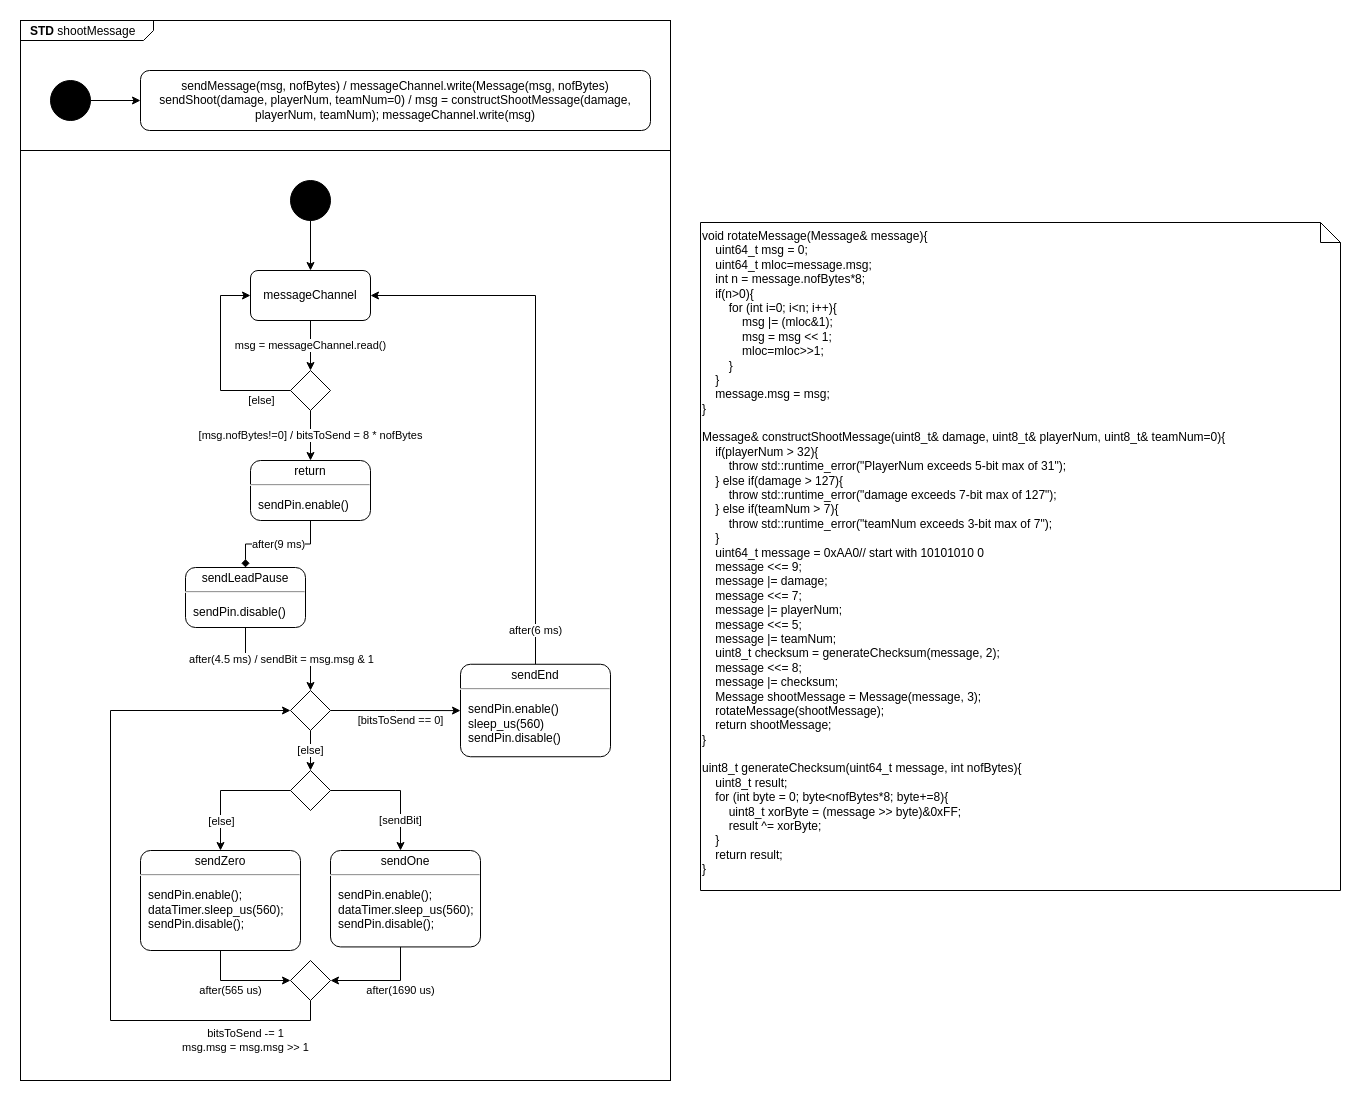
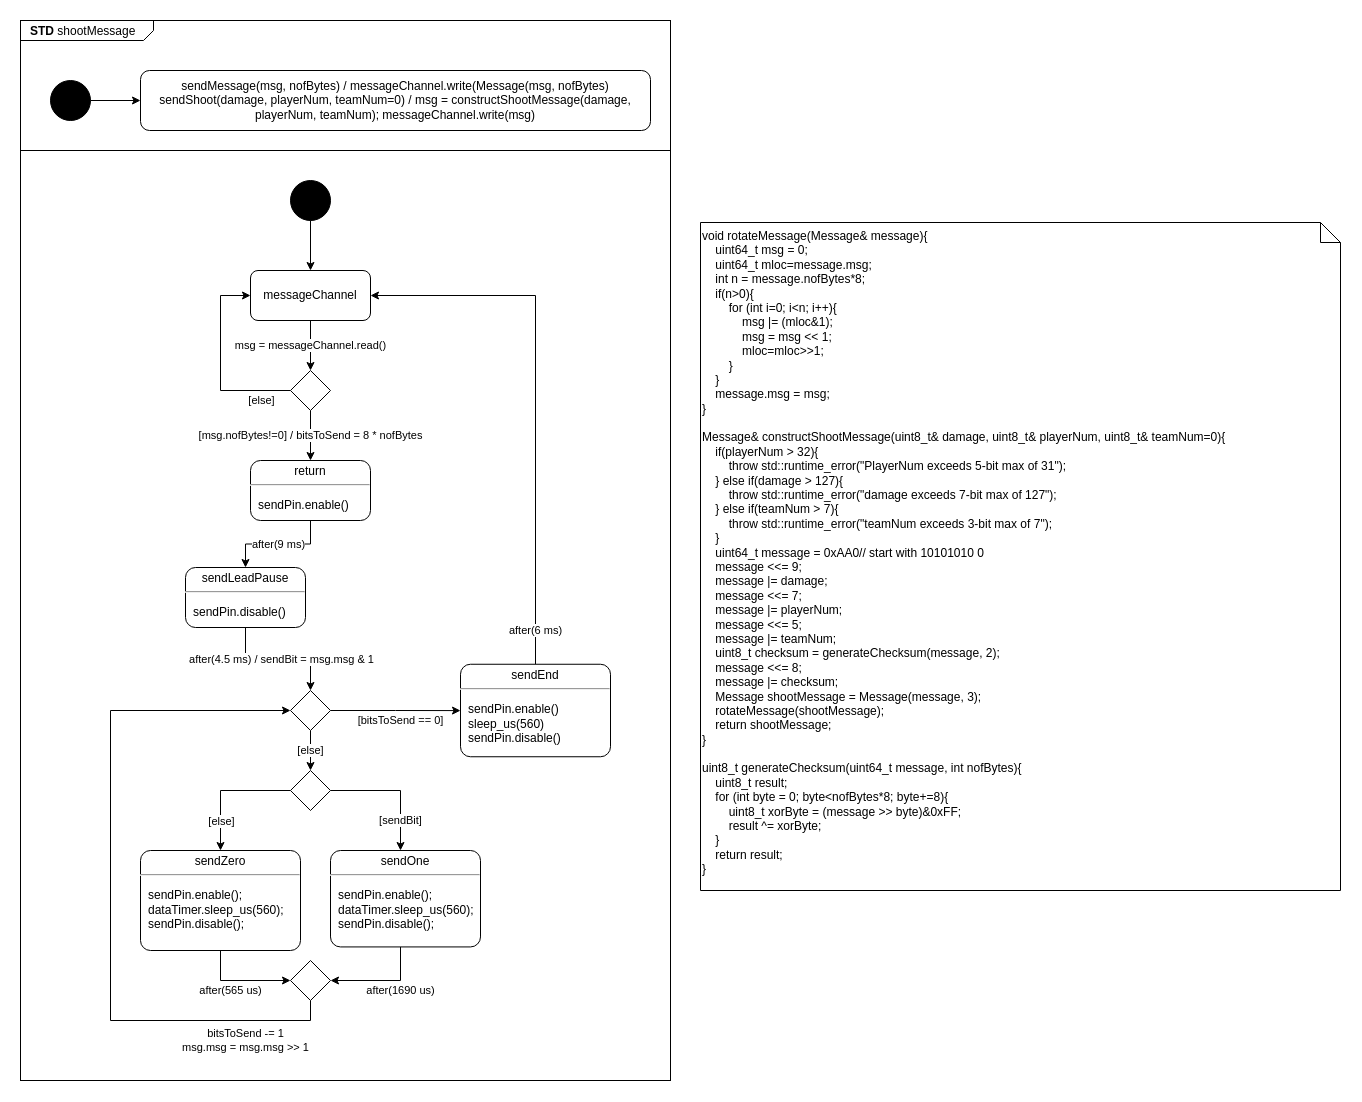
- <mxCell id="16" value="after(9 ms)" style="edgeStyle=orthogonalEdgeStyle;rounded=0;orthogonalLoop=1;jettySize=auto;html=1;endArrow=diamond;" edge="1" parent="1" source="17" target="24"><mxGeometry relative="1" as="geometry"><mxPoint x="310" y="590" as="targetPoint" /></mxGeometry></mxCell>
+ <mxCell id="16" value="after(9 ms)" style="edgeStyle=orthogonalEdgeStyle;rounded=0;orthogonalLoop=1;jettySize=auto;html=1;" edge="1" parent="1" source="17" target="24"><mxGeometry relative="1" as="geometry"><mxPoint x="310" y="590" as="targetPoint" /></mxGeometry></mxCell>
